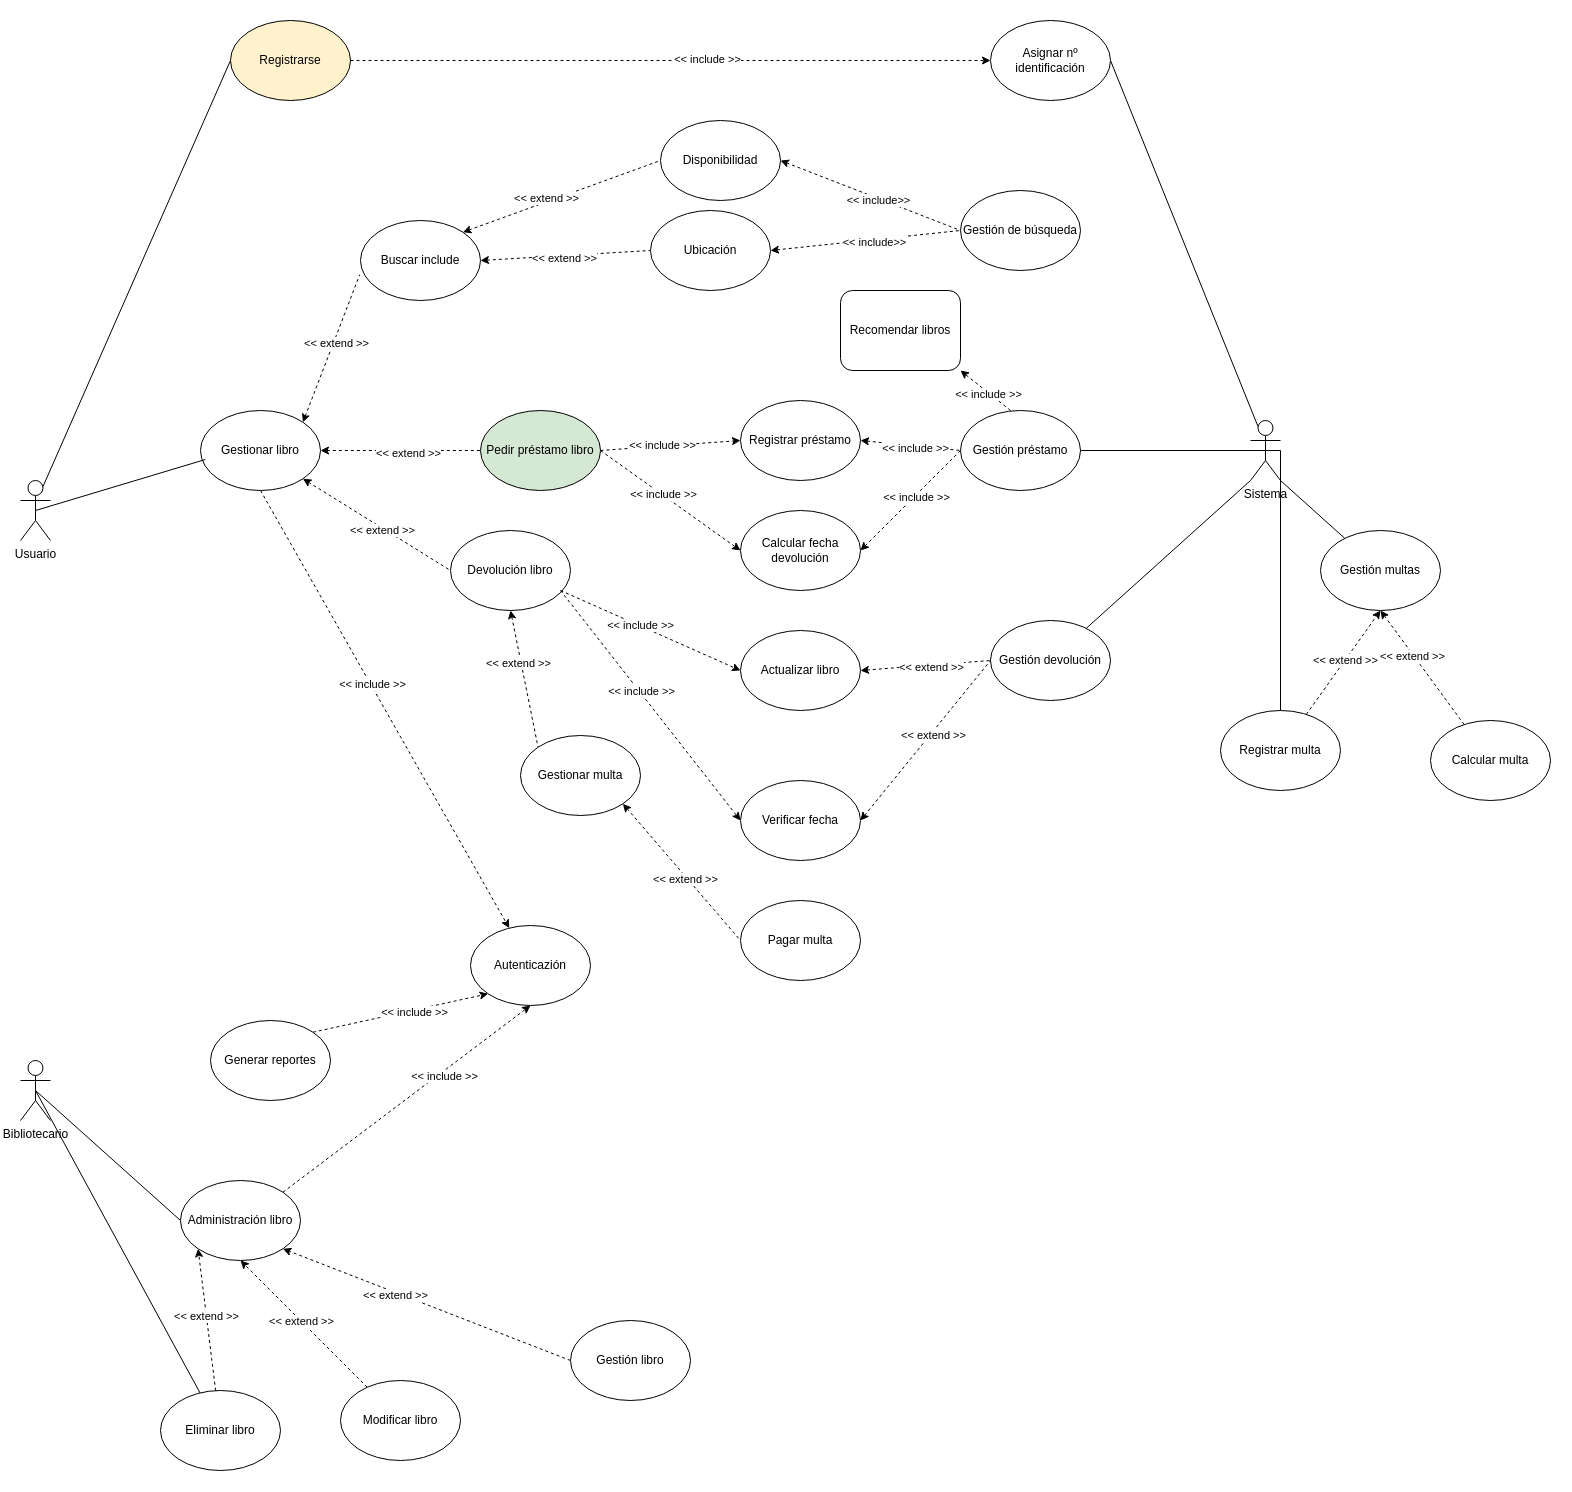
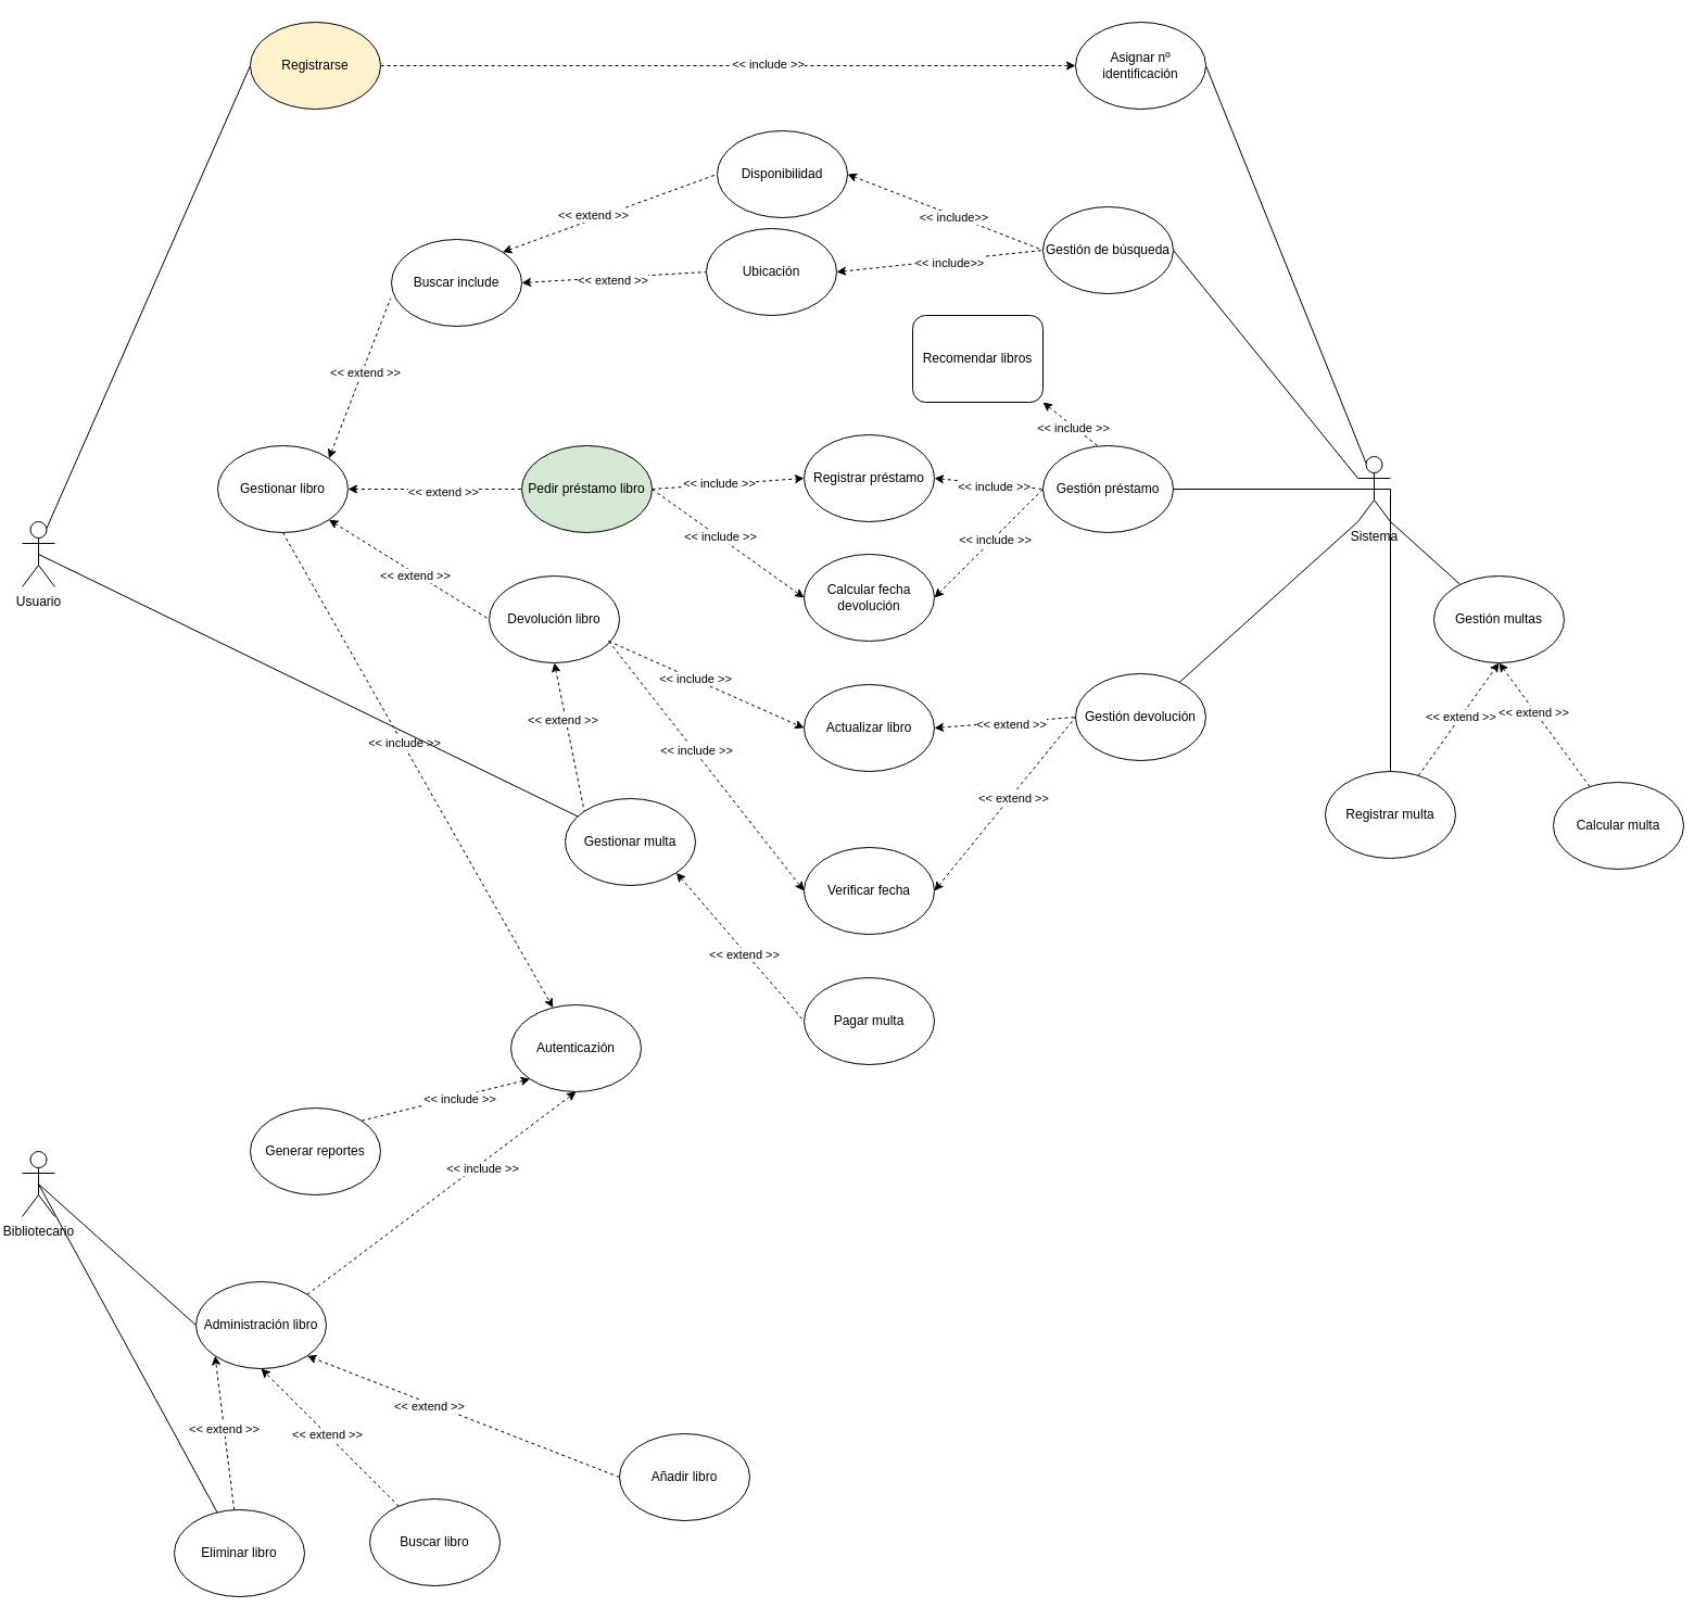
+ <mxCell id="20" style="rounded=0;orthogonalLoop=1;jettySize=auto;html=1;exitX=0;exitY=0.333;exitDx=0;exitDy=0;exitPerimeter=0;endArrow=none;endFill=0;entryX=1;entryY=0.5;entryDx=0;entryDy=0;" parent="1" source="21" target="88" edge="1"><mxGeometry relative="1" as="geometry"><mxPoint x="930" y="290" as="targetPoint" /></mxGeometry></mxCell>
- <mxCell id="24" style="rounded=0;orthogonalLoop=1;jettySize=auto;html=1;exitX=0.5;exitY=0.5;exitDx=0;exitDy=0;exitPerimeter=0;entryX=0.04;entryY=0.613;entryDx=0;entryDy=0;entryPerimeter=0;endArrow=none;endFill=0;" parent="1" source="3" target="7" edge="1"><mxGeometry relative="1" as="geometry" /></mxCell>
+ <mxCell id="24" style="rounded=0;orthogonalLoop=1;jettySize=auto;html=1;exitX=0.5;exitY=0.5;exitDx=0;exitDy=0;exitPerimeter=0;endArrow=none;endFill=0;" parent="1" source="3" target="51" edge="1"><mxGeometry relative="1" as="geometry" /></mxCell>
- <mxCell id="83" value="Generar reportes" style="ellipse;whiteSpace=wrap;html=1;" parent="1" vertex="1"><mxGeometry x="210" y="1020" width="120" height="80" as="geometry" /></mxCell>
+ <mxCell id="83" value="Generar reportes" style="ellipse;whiteSpace=wrap;html=1;" parent="1" vertex="1"><mxGeometry x="230" y="1020" width="120" height="80" as="geometry" /></mxCell>
- <mxCell id="76" value="Gestión libro" style="ellipse;whiteSpace=wrap;html=1;" parent="1" vertex="1"><mxGeometry x="570" y="1320" width="120" height="80" as="geometry" /></mxCell>
+ <mxCell id="76" value="Añadir libro" style="ellipse;whiteSpace=wrap;html=1;" parent="1" vertex="1"><mxGeometry x="570" y="1320" width="120" height="80" as="geometry" /></mxCell>
- <mxCell id="73" value="Modificar libro" style="ellipse;whiteSpace=wrap;html=1;" parent="1" vertex="1"><mxGeometry x="340" y="1380" width="120" height="80" as="geometry" /></mxCell>
+ <mxCell id="73" value="Buscar libro" style="ellipse;whiteSpace=wrap;html=1;" parent="1" vertex="1"><mxGeometry x="340" y="1380" width="120" height="80" as="geometry" /></mxCell>
